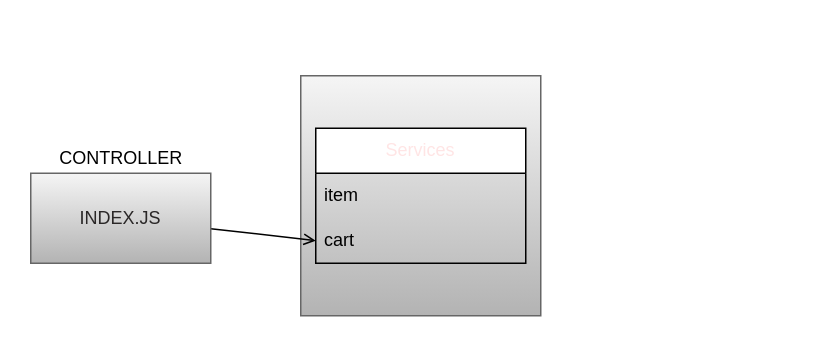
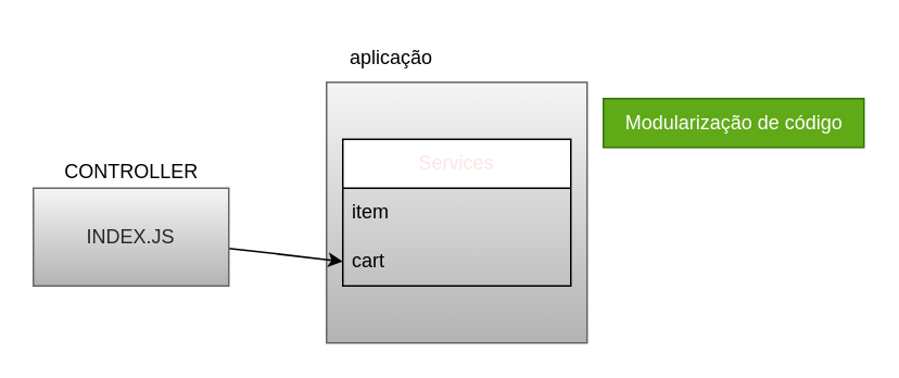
+ <mxCell id="3" value="aplicação&lt;br&gt;" style="text;strokeColor=none;align=center;fillColor=none;html=1;verticalAlign=middle;whiteSpace=wrap;rounded=0;" parent="1" vertex="1"><mxGeometry x="210" y="20" width="60" height="30" as="geometry" /></mxCell>
+ <mxCell id="10" value="Modularização de código" style="text;html=1;align=center;verticalAlign=middle;resizable=0;points=[];autosize=1;strokeColor=#2D7600;fillColor=#60a917;fontColor=#ffffff;" vertex="1" parent="1"><mxGeometry x="370" y="60" width="160" height="30" as="geometry" /></mxCell>
- <mxCell id="7" style="edgeStyle=none;html=1;entryX=0;entryY=0.5;entryDx=0;entryDy=0;endArrow=open;" parent="1" source="8" target="6" edge="1"><mxGeometry relative="1" as="geometry" /></mxCell>
+ <mxCell id="7" style="edgeStyle=none;html=1;entryX=0;entryY=0.5;entryDx=0;entryDy=0;" parent="1" source="8" target="6" edge="1"><mxGeometry relative="1" as="geometry" /></mxCell>
